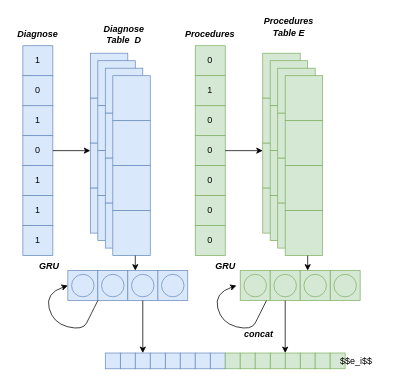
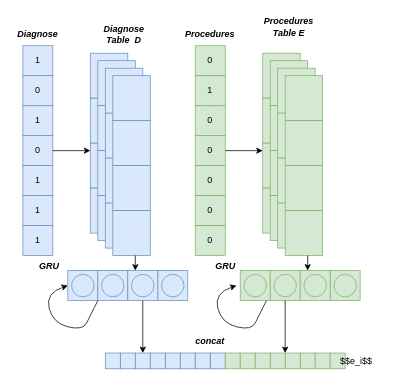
- <mxCell id="91" value="&lt;b&gt;&lt;i&gt;concat&lt;/i&gt;&lt;/b&gt;" style="text;html=1;align=center;verticalAlign=middle;whiteSpace=wrap;rounded=0;" vertex="1" parent="1"><mxGeometry x="315" y="430" width="60" height="30" as="geometry" /></mxCell>
+ <mxCell id="91" value="&lt;b&gt;&lt;i&gt;concat&lt;/i&gt;&lt;/b&gt;" style="text;html=1;align=center;verticalAlign=middle;whiteSpace=wrap;rounded=0;" vertex="1" parent="1"><mxGeometry x="250" y="440" width="60" height="30" as="geometry" /></mxCell>
